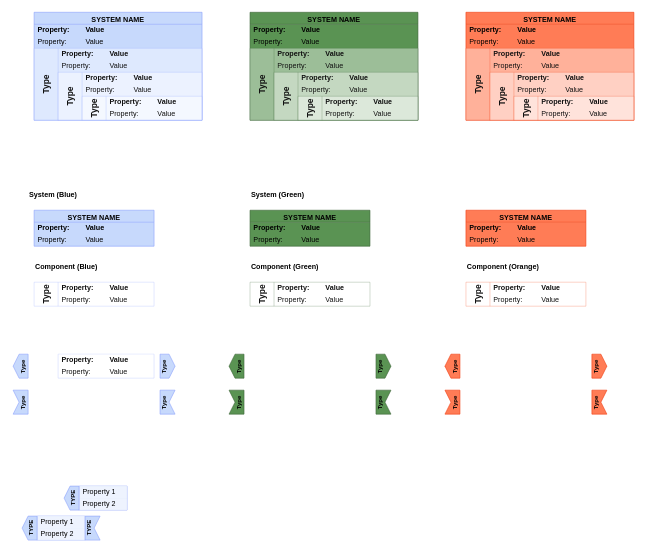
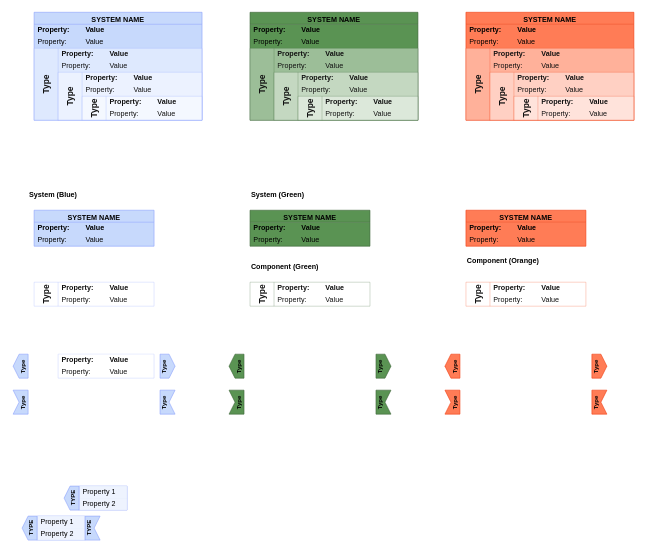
- <mxCell id="72" value="Component (Blue)" style="text;html=1;align=left;verticalAlign=middle;resizable=0;points=[];autosize=1;strokeColor=none;fillColor=none;fontStyle=1" vertex="1" parent="1"><mxGeometry x="56" y="430" width="120" height="30" as="geometry" /></mxCell>
- <mxCell id="74" value="Component (Orange)" style="text;html=1;align=left;verticalAlign=middle;resizable=0;points=[];autosize=1;strokeColor=none;fillColor=none;fontStyle=1" vertex="1" parent="1"><mxGeometry x="776" y="430" width="140" height="30" as="geometry" /></mxCell>
+ <mxCell id="74" value="Component (Orange)" style="text;html=1;align=left;verticalAlign=middle;resizable=0;points=[];autosize=1;strokeColor=none;fillColor=none;fontStyle=1" vertex="1" parent="1"><mxGeometry x="776" y="420" width="140" height="30" as="geometry" /></mxCell>
